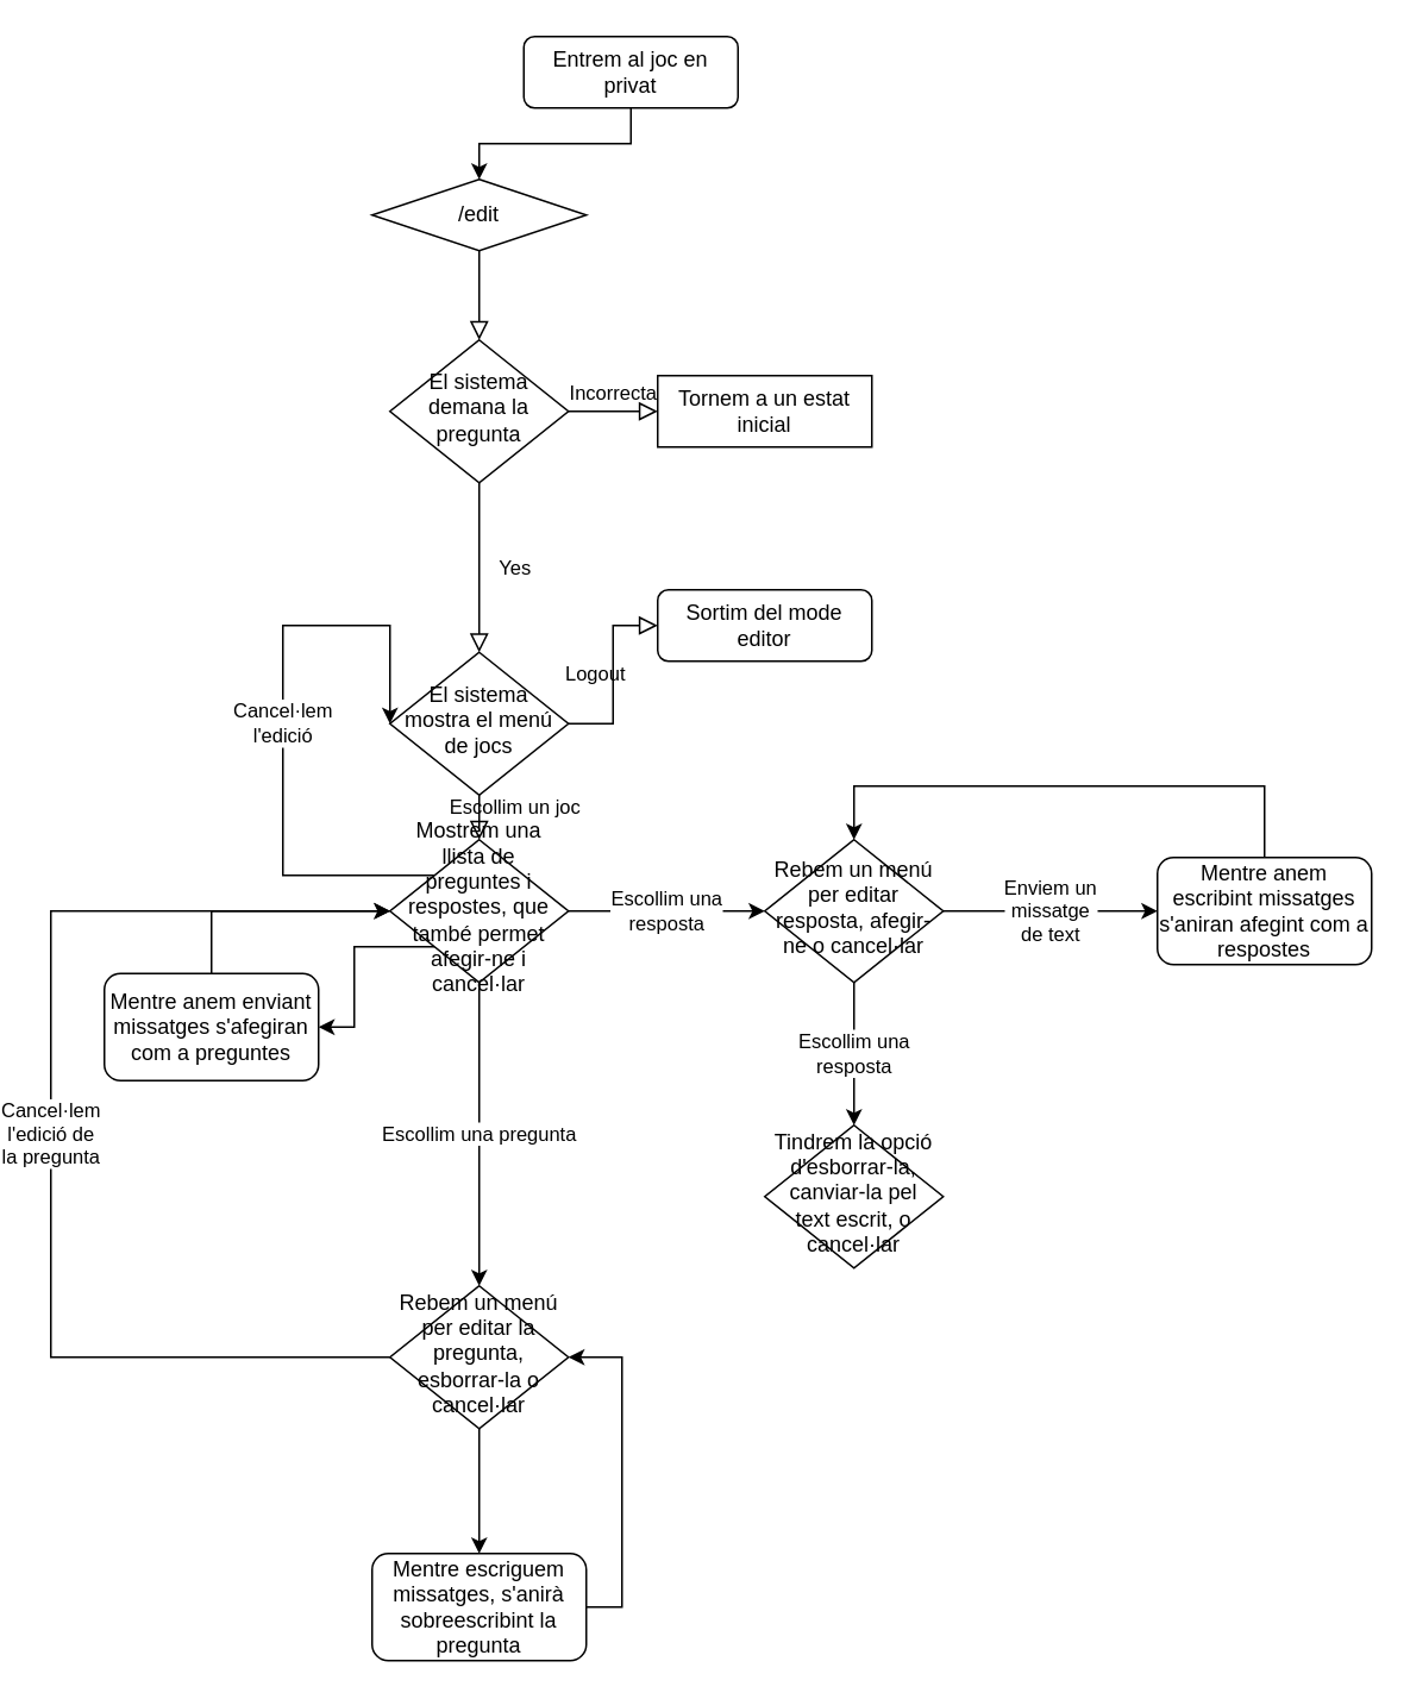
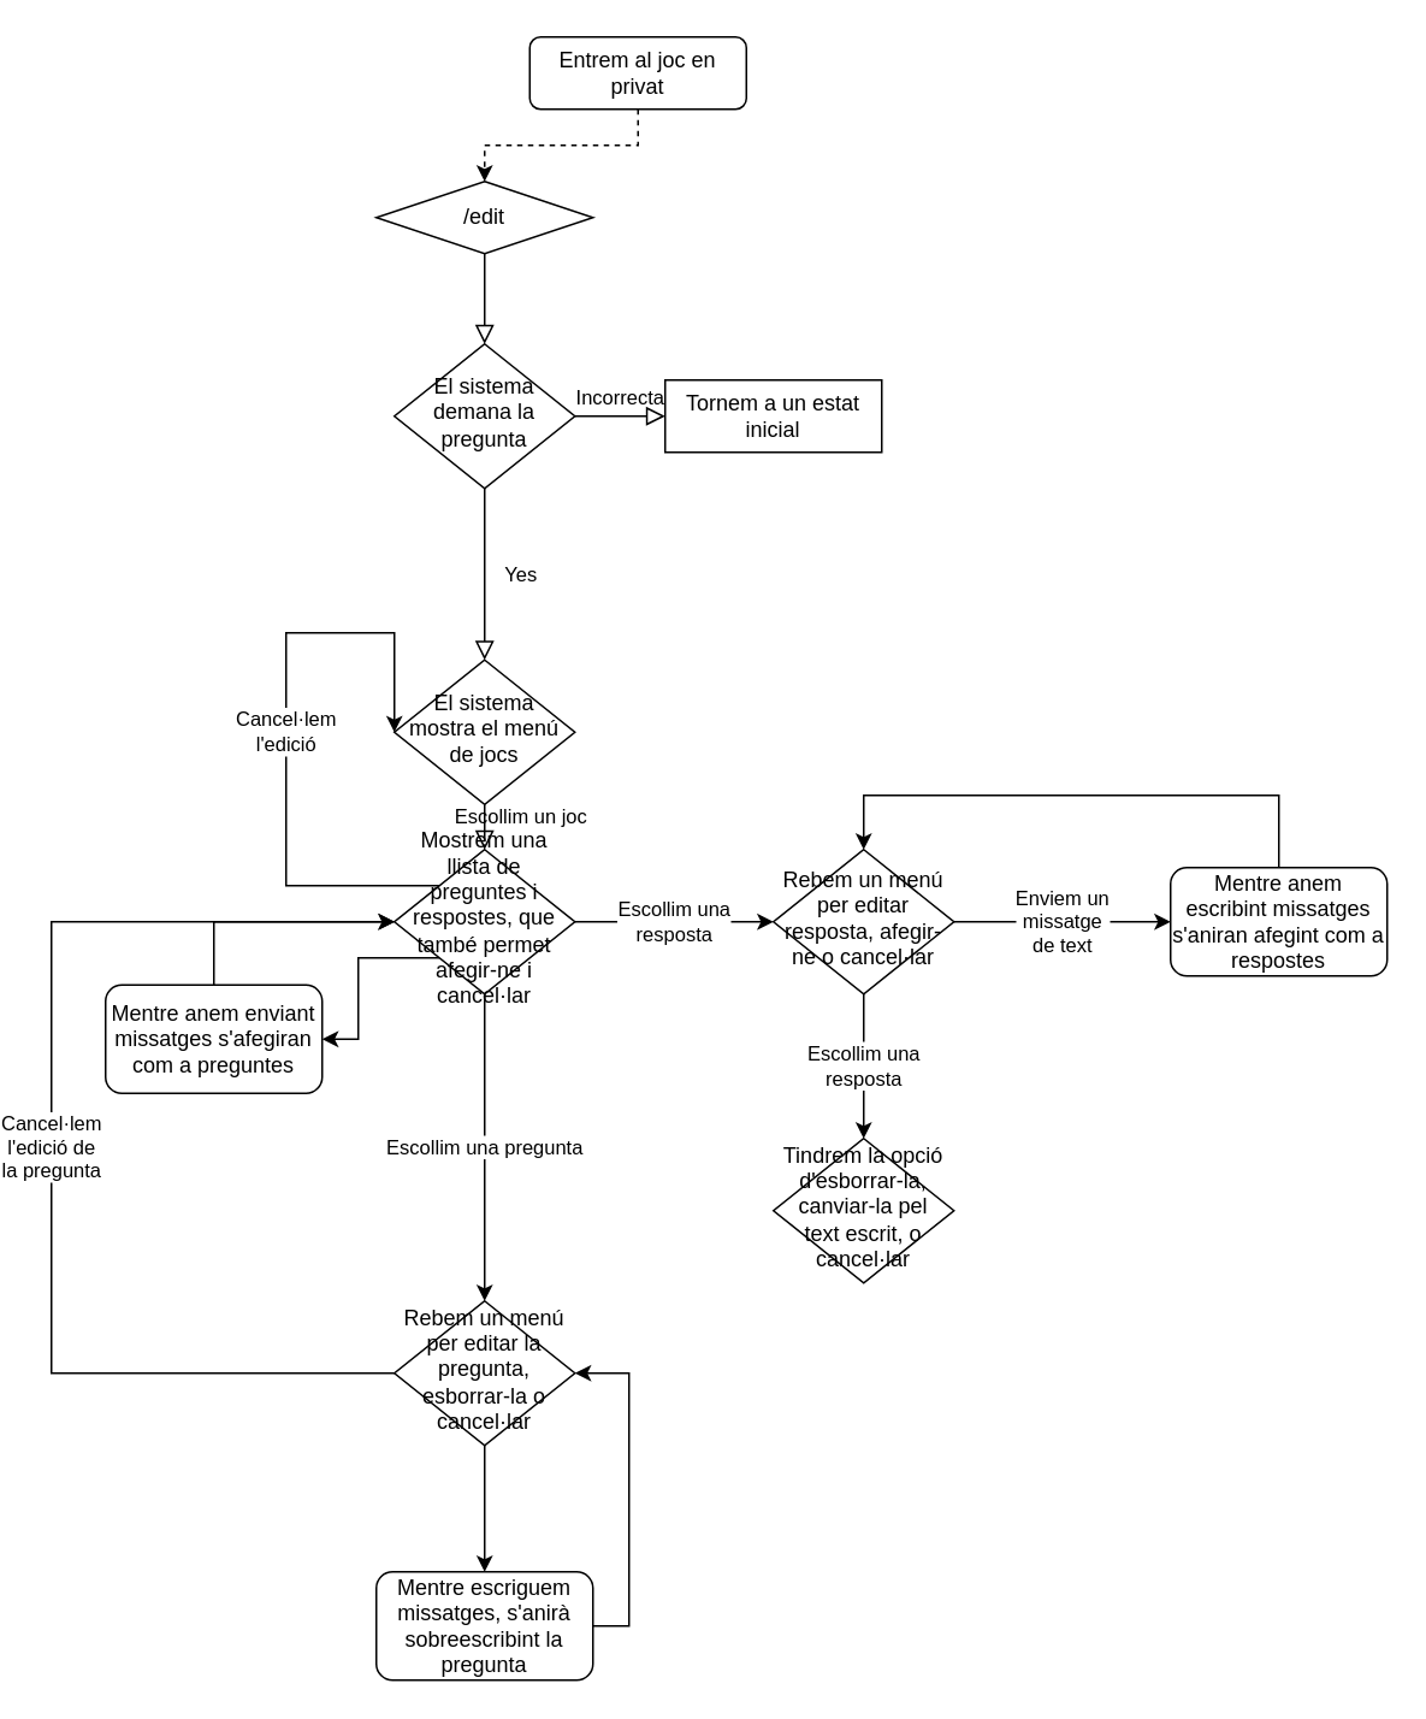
- <mxCell id="12" style="edgeStyle=orthogonalEdgeStyle;rounded=0;orthogonalLoop=1;jettySize=auto;html=1;exitX=0.5;exitY=1;exitDx=0;exitDy=0;" edge="1" parent="1" source="13" target="3"><mxGeometry relative="1" as="geometry" /></mxCell>
+ <mxCell id="12" style="edgeStyle=orthogonalEdgeStyle;rounded=0;orthogonalLoop=1;jettySize=auto;html=1;exitX=0.5;exitY=1;exitDx=0;exitDy=0;dashed=1;" edge="1" parent="1" source="13" target="3"><mxGeometry relative="1" as="geometry" /></mxCell>
- <mxCell id="11" value="Sortim del mode editor" style="rounded=1;whiteSpace=wrap;html=1;fontSize=12;glass=0;strokeWidth=1;shadow=0;" parent="1" vertex="1"><mxGeometry x="360" y="330" width="120" height="40" as="geometry" /></mxCell>
- <mxCell id="9" value="Logout" style="edgeStyle=orthogonalEdgeStyle;rounded=0;html=1;jettySize=auto;orthogonalLoop=1;fontSize=11;endArrow=block;endFill=0;endSize=8;strokeWidth=1;shadow=0;labelBackgroundColor=none;" parent="1" source="10" target="11" edge="1"><mxGeometry y="10" relative="1" as="geometry"><mxPoint as="offset" /></mxGeometry></mxCell>
